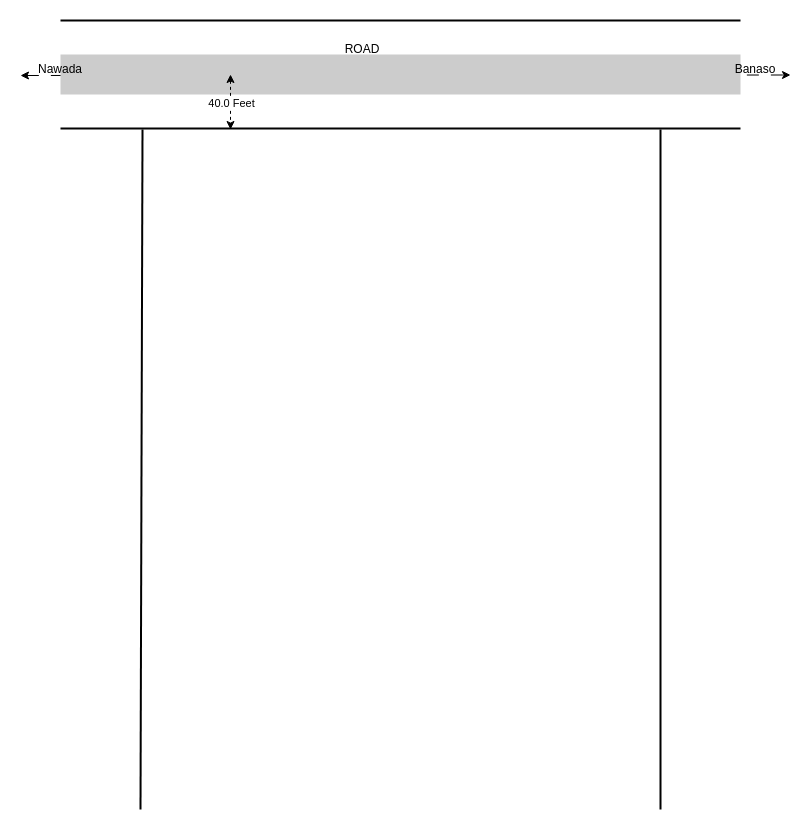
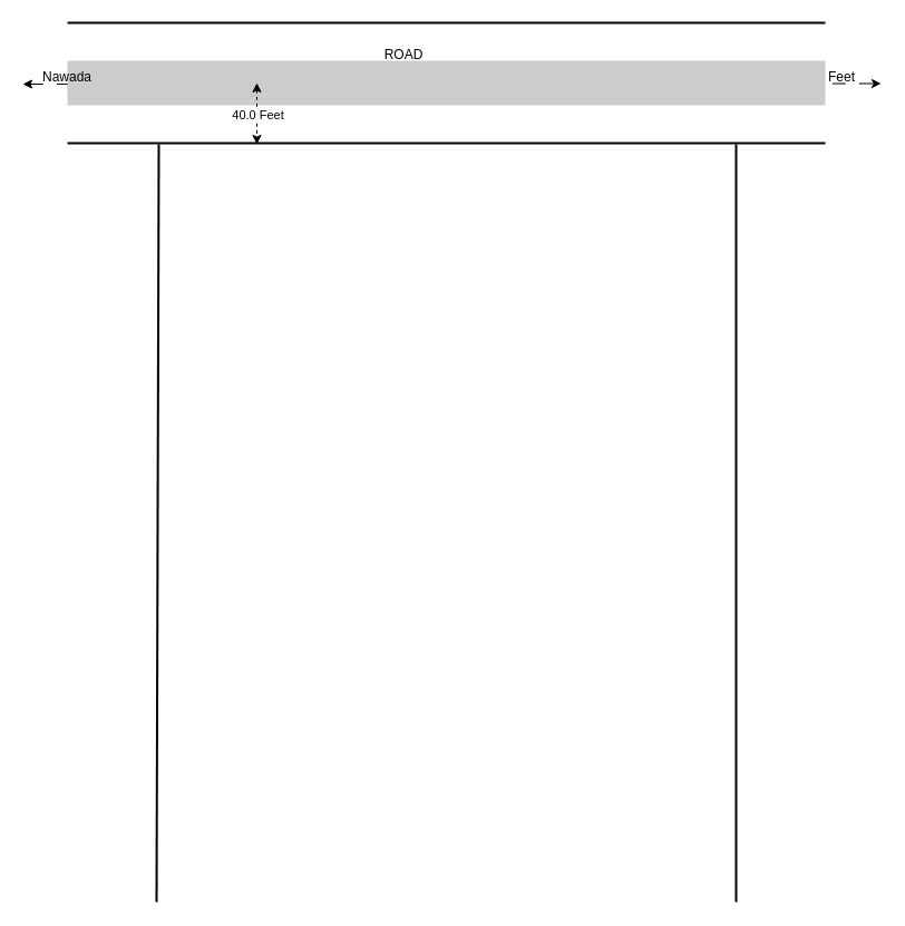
- <mxCell id="7" value="Banaso" style="text;html=1;strokeColor=none;fillColor=none;align=center;verticalAlign=middle;whiteSpace=wrap;rounded=0;fontStyle=0" vertex="1" parent="1"><mxGeometry x="730" y="54" width="50" height="30" as="geometry" /></mxCell>
+ <mxCell id="7" value="Feet" style="text;html=1;strokeColor=none;fillColor=none;align=center;verticalAlign=middle;whiteSpace=wrap;rounded=0;fontStyle=0" vertex="1" parent="1"><mxGeometry x="730" y="54" width="50" height="30" as="geometry" /></mxCell>
